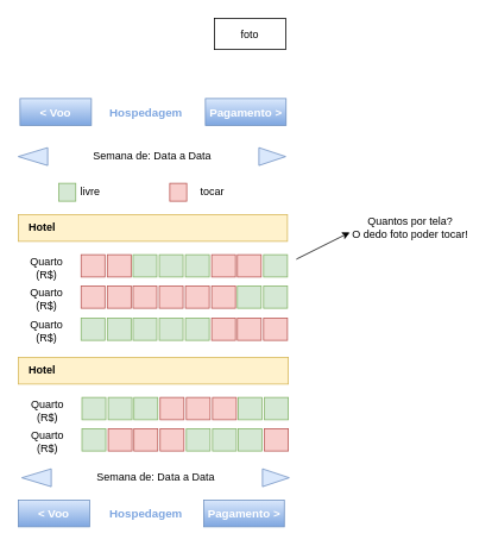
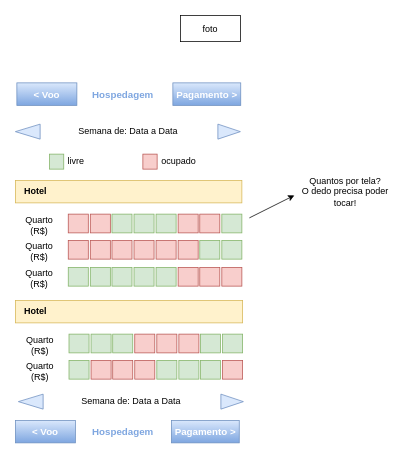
- <mxCell id="11" value="tocar" style="text;strokeColor=none;align=center;fillColor=none;html=1;verticalAlign=middle;whiteSpace=wrap;rounded=0;" vertex="1" parent="1"><mxGeometry x="195" y="200" width="85.5" height="30" as="geometry" /></mxCell>
+ <mxCell id="11" value="ocupado" style="text;strokeColor=none;align=center;fillColor=none;html=1;verticalAlign=middle;whiteSpace=wrap;rounded=0;" vertex="1" parent="1"><mxGeometry x="195" y="200" width="85.5" height="30" as="geometry" /></mxCell>
- <mxCell id="25" value="&lt;div&gt;Quantos por tela?&lt;/div&gt;&lt;div&gt;O dedo foto poder tocar!&lt;br&gt;&lt;/div&gt;" style="text;strokeColor=none;align=center;fillColor=none;html=1;verticalAlign=middle;whiteSpace=wrap;rounded=0;" vertex="1" parent="1"><mxGeometry x="390" y="240" width="140" height="30" as="geometry" /></mxCell>
+ <mxCell id="25" value="&lt;div&gt;Quantos por tela?&lt;/div&gt;&lt;div&gt;O dedo precisa poder tocar!&lt;br&gt;&lt;/div&gt;" style="text;strokeColor=none;align=center;fillColor=none;html=1;verticalAlign=middle;whiteSpace=wrap;rounded=0;" vertex="1" parent="1"><mxGeometry x="390" y="240" width="140" height="30" as="geometry" /></mxCell>
